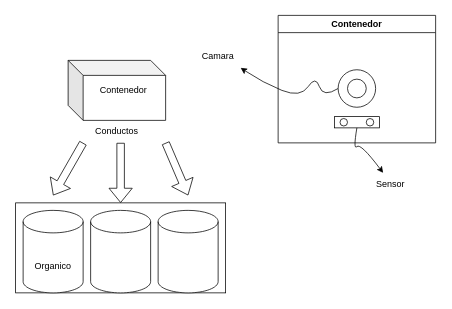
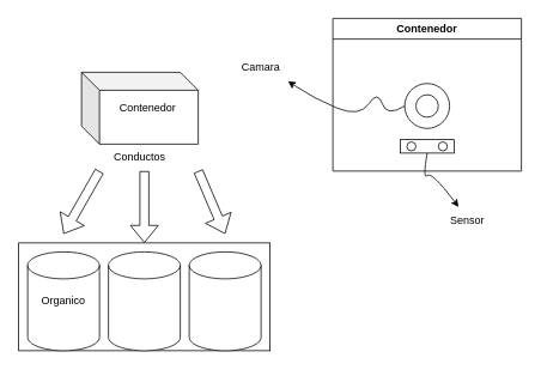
- <mxCell id="6" value="Organico" style="text;html=1;align=center;verticalAlign=middle;whiteSpace=wrap;rounded=0;" vertex="1" parent="1"><mxGeometry x="40" y="340" width="60" height="30" as="geometry" /></mxCell>
+ <mxCell id="6" value="Organico" style="text;html=1;align=center;verticalAlign=middle;whiteSpace=wrap;rounded=0;" vertex="1" parent="1"><mxGeometry x="40" y="320" width="60" height="30" as="geometry" /></mxCell>
